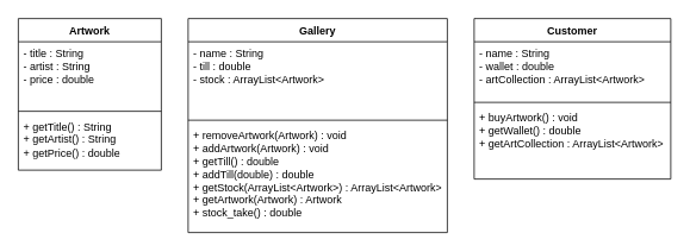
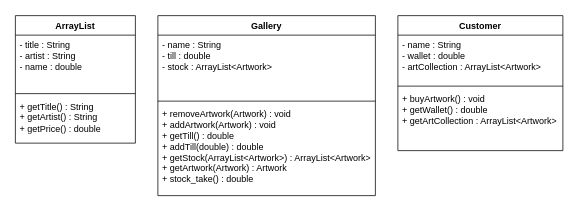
- <mxCell id="10" value="Artwork" style="swimlane;fontStyle=1;align=center;verticalAlign=top;childLayout=stackLayout;horizontal=1;startSize=26;horizontalStack=0;resizeParent=1;resizeParentMax=0;resizeLast=0;collapsible=1;marginBottom=0;whiteSpace=wrap;html=1;" vertex="1" parent="1"><mxGeometry x="20" y="20" width="160" height="170" as="geometry" /></mxCell>
+ <mxCell id="10" value="ArrayList" style="swimlane;fontStyle=1;align=center;verticalAlign=top;childLayout=stackLayout;horizontal=1;startSize=26;horizontalStack=0;resizeParent=1;resizeParentMax=0;resizeLast=0;collapsible=1;marginBottom=0;whiteSpace=wrap;html=1;" vertex="1" parent="1"><mxGeometry x="20" y="20" width="160" height="170" as="geometry" /></mxCell>
- <mxCell id="11" value="- title : String&lt;br style=&quot;border-color: var(--border-color);&quot;&gt;- artist : String&lt;br style=&quot;border-color: var(--border-color);&quot;&gt;- price : double" style="text;strokeColor=none;fillColor=none;align=left;verticalAlign=top;spacingLeft=4;spacingRight=4;overflow=hidden;rotatable=0;points=[[0,0.5],[1,0.5]];portConstraint=eastwest;whiteSpace=wrap;html=1;" vertex="1" parent="10"><mxGeometry y="26" width="160" height="74" as="geometry" /></mxCell>
+ <mxCell id="11" value="- title : String&lt;br style=&quot;border-color: var(--border-color);&quot;&gt;- artist : String&lt;br style=&quot;border-color: var(--border-color);&quot;&gt;- name : double" style="text;strokeColor=none;fillColor=none;align=left;verticalAlign=top;spacingLeft=4;spacingRight=4;overflow=hidden;rotatable=0;points=[[0,0.5],[1,0.5]];portConstraint=eastwest;whiteSpace=wrap;html=1;" vertex="1" parent="10"><mxGeometry y="26" width="160" height="74" as="geometry" /></mxCell>
